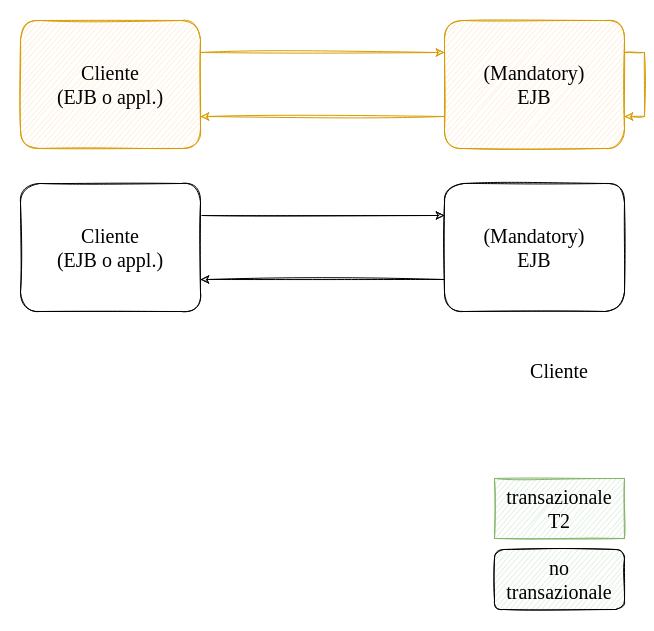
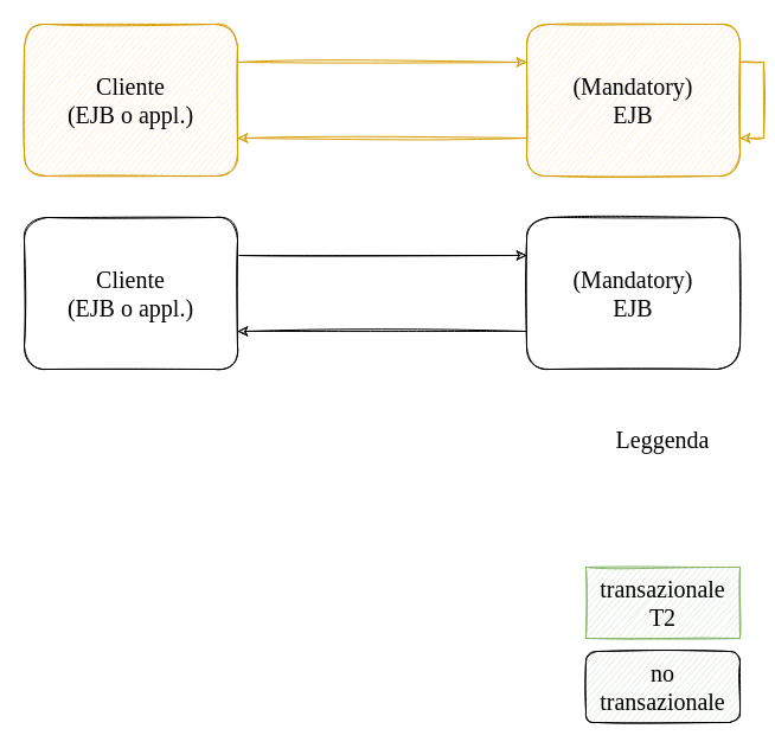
- <mxCell id="8" value="Cliente" style="text;html=1;strokeColor=none;fillColor=none;align=center;verticalAlign=middle;whiteSpace=wrap;rounded=0;sketch=1;fontFamily=Architects Daughter;fontSource=https%3A%2F%2Ffonts.googleapis.com%2Fcss%3Ffamily%3DArchitects%2BDaughter;fontSize=20;" vertex="1" parent="1"><mxGeometry x="529" y="355" width="60" height="30" as="geometry" /></mxCell>
+ <mxCell id="8" value="Leggenda" style="text;html=1;strokeColor=none;fillColor=none;align=center;verticalAlign=middle;whiteSpace=wrap;rounded=0;sketch=1;fontFamily=Architects Daughter;fontSource=https%3A%2F%2Ffonts.googleapis.com%2Fcss%3Ffamily%3DArchitects%2BDaughter;fontSize=20;" vertex="1" parent="1"><mxGeometry x="529" y="355" width="60" height="30" as="geometry" /></mxCell>
